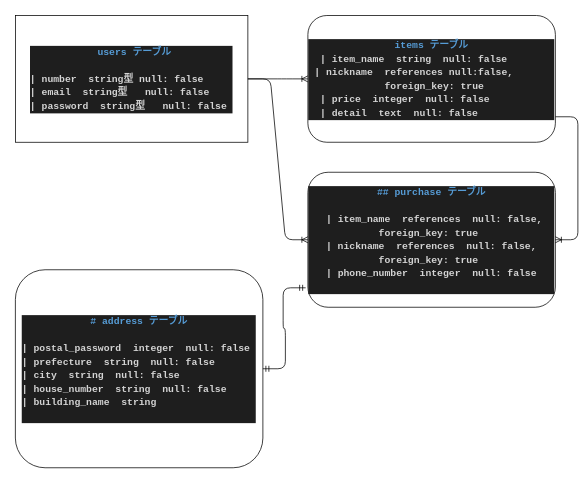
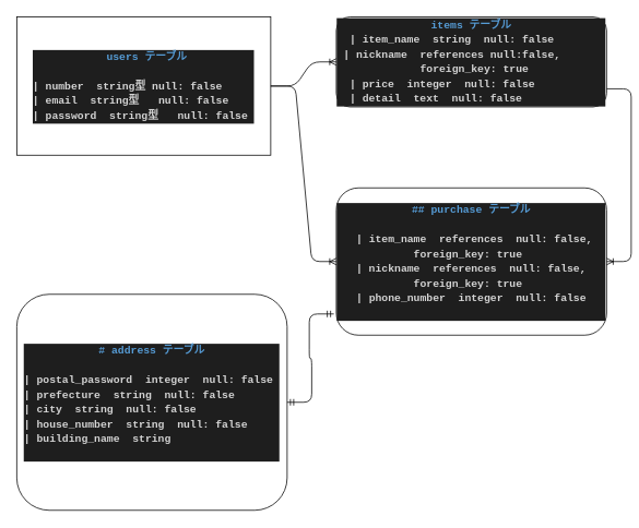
- <mxCell id="3" value="&lt;div style=&quot;color: rgb(212 , 212 , 212) ; background-color: rgb(30 , 30 , 30) ; font-family: &amp;#34;menlo&amp;#34; , &amp;#34;monaco&amp;#34; , &amp;#34;courier new&amp;#34; , monospace ; line-height: 18px ; font-size: 13px&quot;&gt;&lt;div style=&quot;font-size: 13px&quot;&gt;&lt;div style=&quot;font-family: &amp;#34;menlo&amp;#34; , &amp;#34;monaco&amp;#34; , &amp;#34;courier new&amp;#34; , monospace ; line-height: 18px ; font-size: 13px&quot;&gt;&lt;span style=&quot;color: rgb(86 , 156 , 214) ; font-size: 13px&quot;&gt;items テーブル&lt;/span&gt;&lt;/div&gt;&lt;/div&gt;&lt;div style=&quot;text-align: left ; font-size: 13px&quot;&gt;&amp;nbsp; | item_name&amp;nbsp; string&amp;nbsp; null: false&amp;nbsp;&lt;/div&gt;&lt;div style=&quot;font-size: 13px&quot;&gt;&lt;span&gt;&amp;nbsp;| nickname&amp;nbsp; references null:false,&amp;nbsp; &amp;nbsp; &amp;nbsp; &amp;nbsp; &amp;nbsp; foreign_key: true&amp;nbsp;&lt;/span&gt;&lt;/div&gt;&lt;div style=&quot;text-align: left ; font-size: 13px&quot;&gt;&amp;nbsp; | price&amp;nbsp; integer&amp;nbsp; null: false&amp;nbsp;&lt;/div&gt;&lt;div style=&quot;text-align: left ; font-size: 13px&quot;&gt;&amp;nbsp; | detail&amp;nbsp; text&amp;nbsp; null: false&amp;nbsp;&lt;/div&gt;&lt;/div&gt;" style="rounded=1;whiteSpace=wrap;html=1;fontSize=13;fontStyle=1;align=center;" vertex="1" parent="1"><mxGeometry x="410" y="20" width="330" height="169" as="geometry" /></mxCell>
+ <mxCell id="3" value="&lt;div style=&quot;color: rgb(212 , 212 , 212) ; background-color: rgb(30 , 30 , 30) ; font-family: &amp;#34;menlo&amp;#34; , &amp;#34;monaco&amp;#34; , &amp;#34;courier new&amp;#34; , monospace ; line-height: 18px ; font-size: 13px&quot;&gt;&lt;div style=&quot;font-size: 13px&quot;&gt;&lt;div style=&quot;font-family: &amp;#34;menlo&amp;#34; , &amp;#34;monaco&amp;#34; , &amp;#34;courier new&amp;#34; , monospace ; line-height: 18px ; font-size: 13px&quot;&gt;&lt;span style=&quot;color: rgb(86 , 156 , 214) ; font-size: 13px&quot;&gt;items テーブル&lt;/span&gt;&lt;/div&gt;&lt;/div&gt;&lt;div style=&quot;text-align: left ; font-size: 13px&quot;&gt;&amp;nbsp; | item_name&amp;nbsp; string&amp;nbsp; null: false&amp;nbsp;&lt;/div&gt;&lt;div style=&quot;font-size: 13px&quot;&gt;&lt;span&gt;&amp;nbsp;| nickname&amp;nbsp; references null:false,&amp;nbsp; &amp;nbsp; &amp;nbsp; &amp;nbsp; &amp;nbsp; foreign_key: true&amp;nbsp;&lt;/span&gt;&lt;/div&gt;&lt;div style=&quot;text-align: left ; font-size: 13px&quot;&gt;&amp;nbsp; | price&amp;nbsp; integer&amp;nbsp; null: false&amp;nbsp;&lt;/div&gt;&lt;div style=&quot;text-align: left ; font-size: 13px&quot;&gt;&amp;nbsp; | detail&amp;nbsp; text&amp;nbsp; null: false&amp;nbsp;&lt;/div&gt;&lt;/div&gt;" style="rounded=1;whiteSpace=wrap;html=1;fontSize=13;fontStyle=1;align=center;" vertex="1" parent="1"><mxGeometry x="410" y="20" width="330" height="110" as="geometry" /></mxCell>
